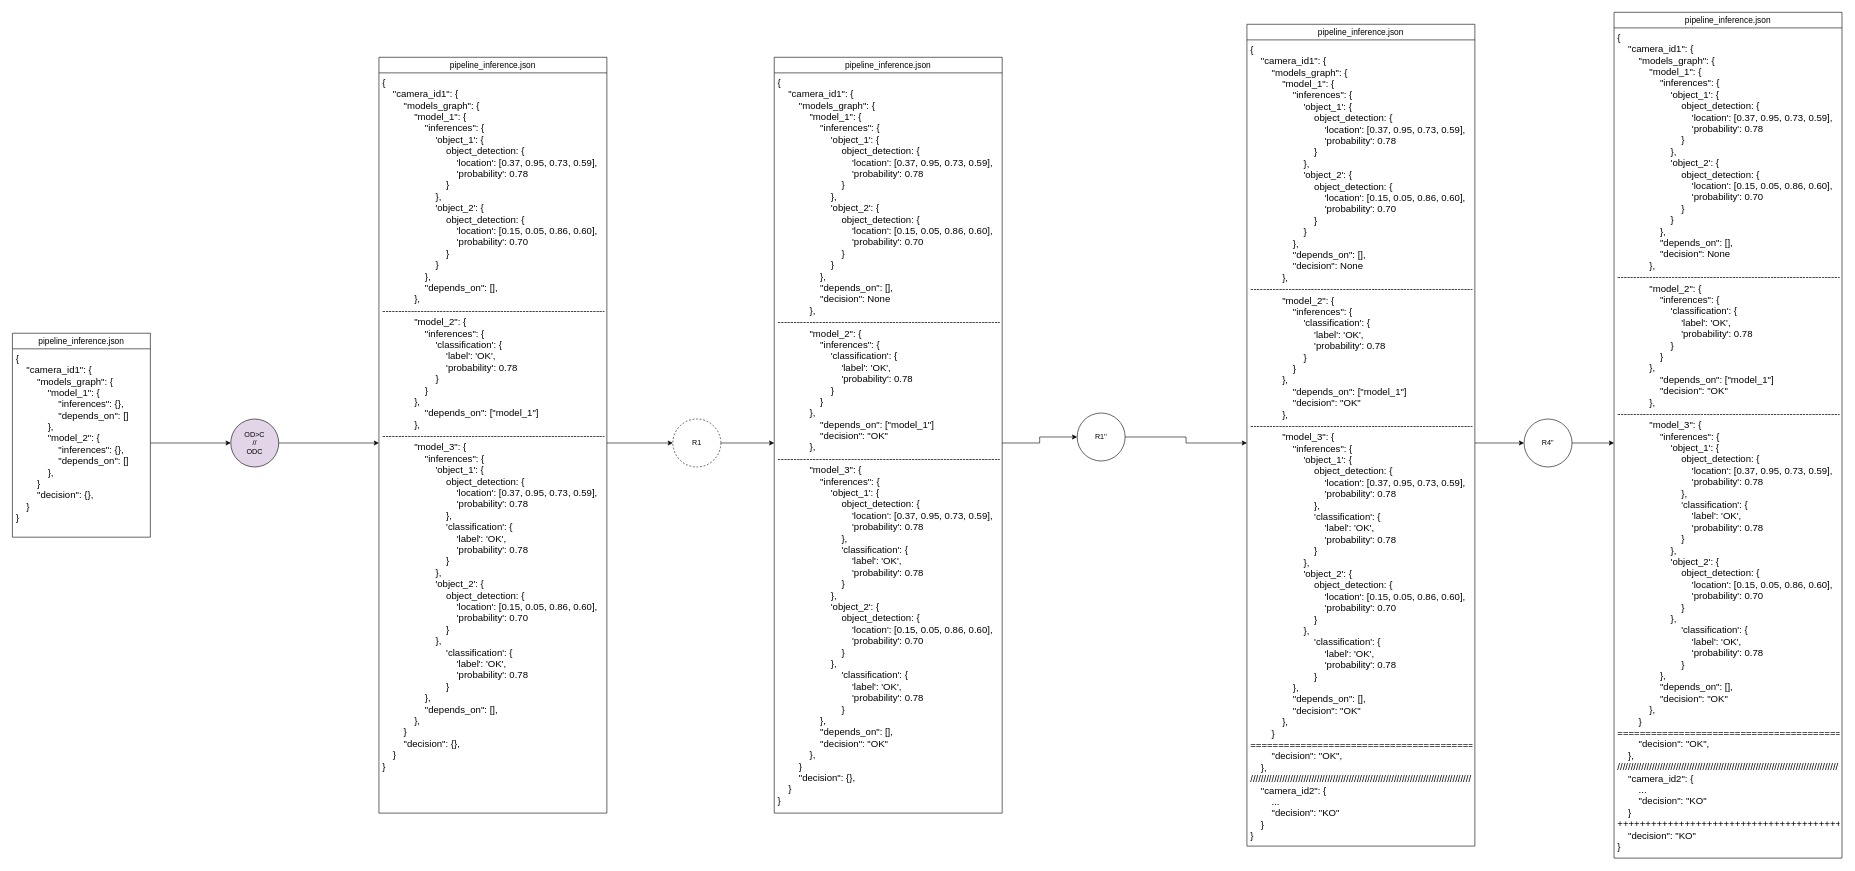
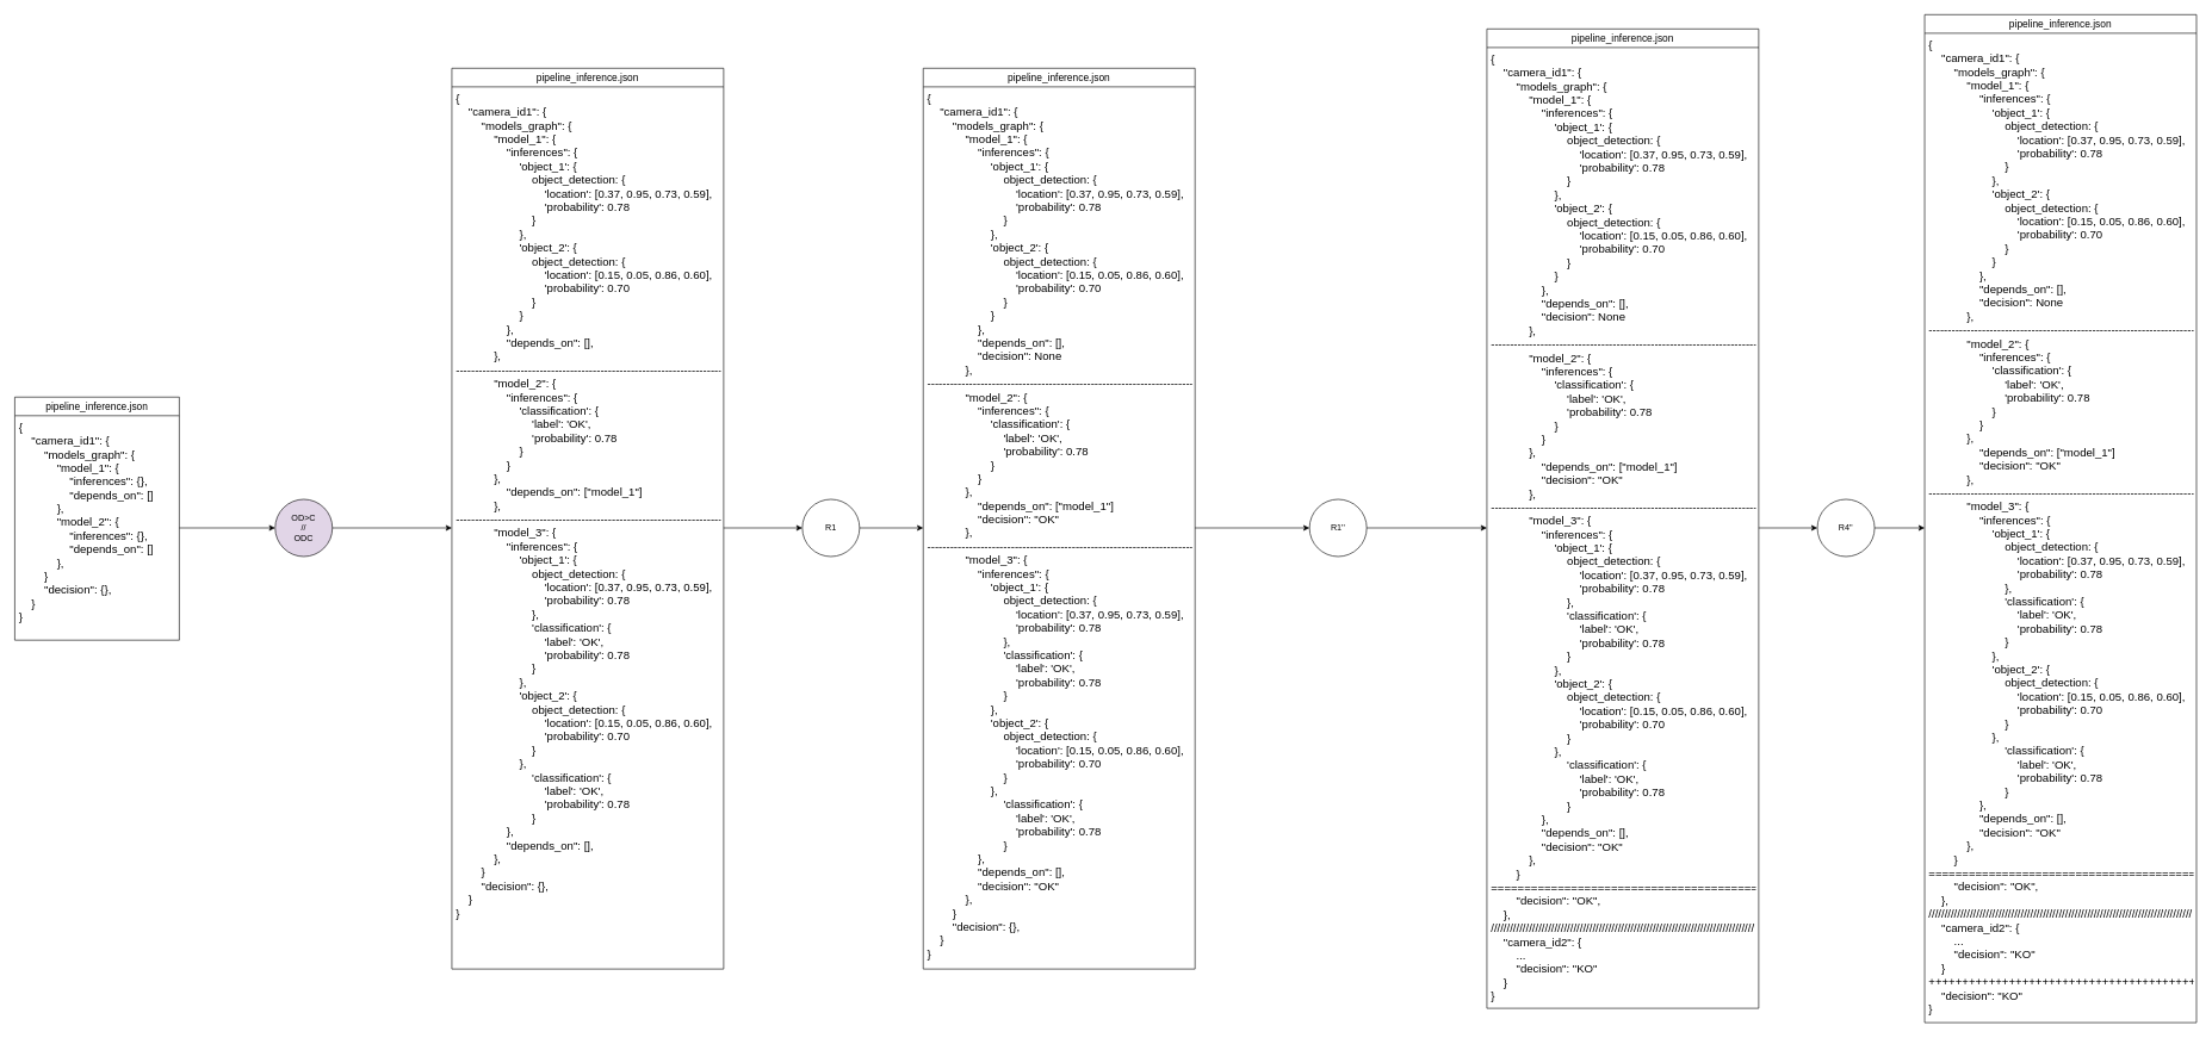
- <mxCell id="13" value="R1''" style="ellipse;whiteSpace=wrap;html=1;aspect=fixed;" vertex="1" parent="1"><mxGeometry x="1795" y="688" width="80" height="80" as="geometry" /></mxCell>
+ <mxCell id="13" value="R1''" style="ellipse;whiteSpace=wrap;html=1;aspect=fixed;" vertex="1" parent="1"><mxGeometry x="1830" y="698" width="80" height="80" as="geometry" /></mxCell>
- <mxCell id="10" value="R1" style="ellipse;whiteSpace=wrap;html=1;aspect=fixed;dashed=1;" vertex="1" parent="1"><mxGeometry x="1121" y="698" width="80" height="80" as="geometry" /></mxCell>
+ <mxCell id="10" value="R1" style="ellipse;whiteSpace=wrap;html=1;aspect=fixed;" vertex="1" parent="1"><mxGeometry x="1121" y="698" width="80" height="80" as="geometry" /></mxCell>
